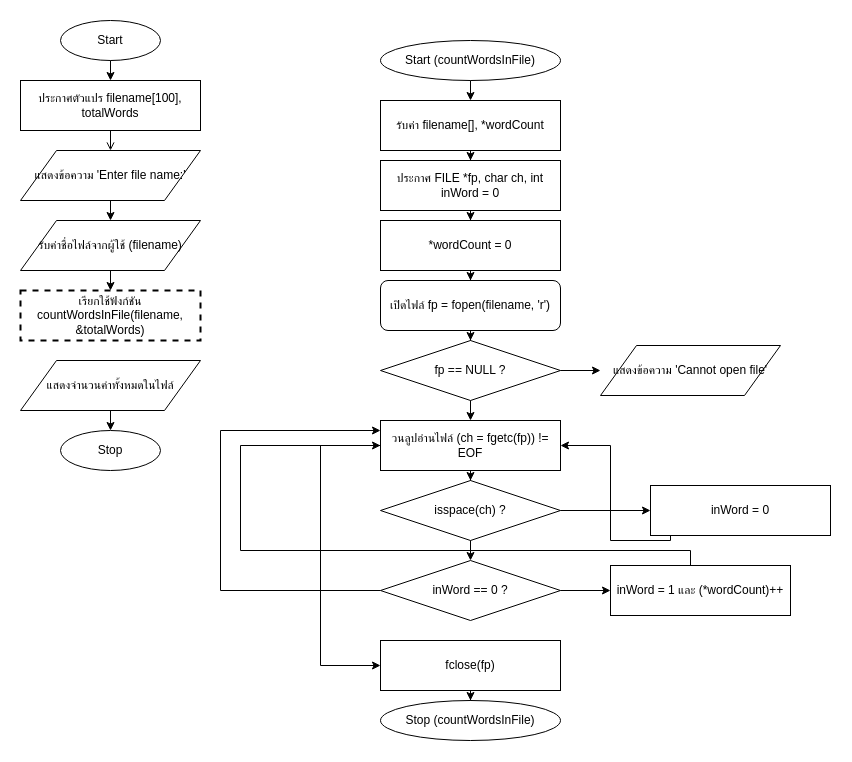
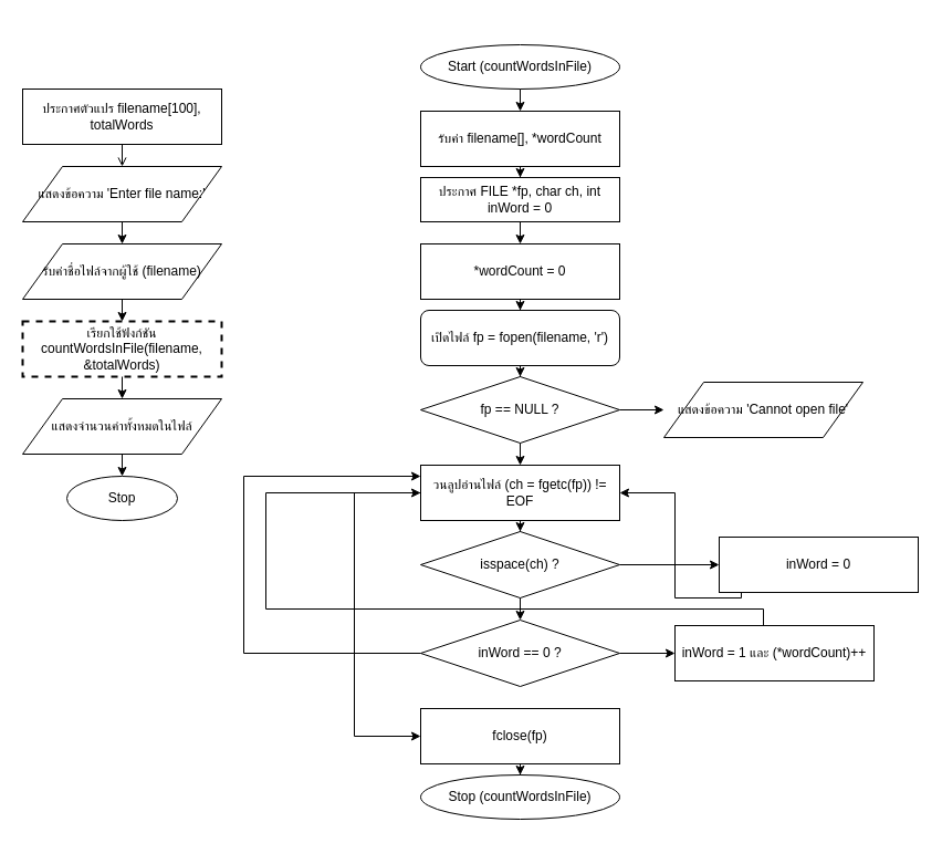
- <mxCell id="2" value="Start" style="ellipse;whiteSpace=wrap;html=1;" parent="1" vertex="1"><mxGeometry x="60" y="20" width="100" height="40" as="geometry" /></mxCell>
- <mxCell id="9" style="edgeStyle=orthogonalEdgeStyle;rounded=0;" parent="1" source="2" target="3" edge="1"><mxGeometry relative="1" as="geometry" /></mxCell>
- <mxCell id="17" value="ประกาศ FILE *fp, char ch, int inWord = 0" style="rounded=0;whiteSpace=wrap;html=1;" parent="1" vertex="1"><mxGeometry x="380" y="160" width="180" height="50" as="geometry" /></mxCell>
+ <mxCell id="17" value="ประกาศ FILE *fp, char ch, int inWord = 0" style="rounded=0;whiteSpace=wrap;html=1;" parent="1" vertex="1"><mxGeometry x="380" y="160" width="180" height="40" as="geometry" /></mxCell>
+ <mxCell id="13" style="edgeStyle=orthogonalEdgeStyle;rounded=0;" parent="1" source="6" target="7" edge="1"><mxGeometry relative="1" as="geometry" /></mxCell>
